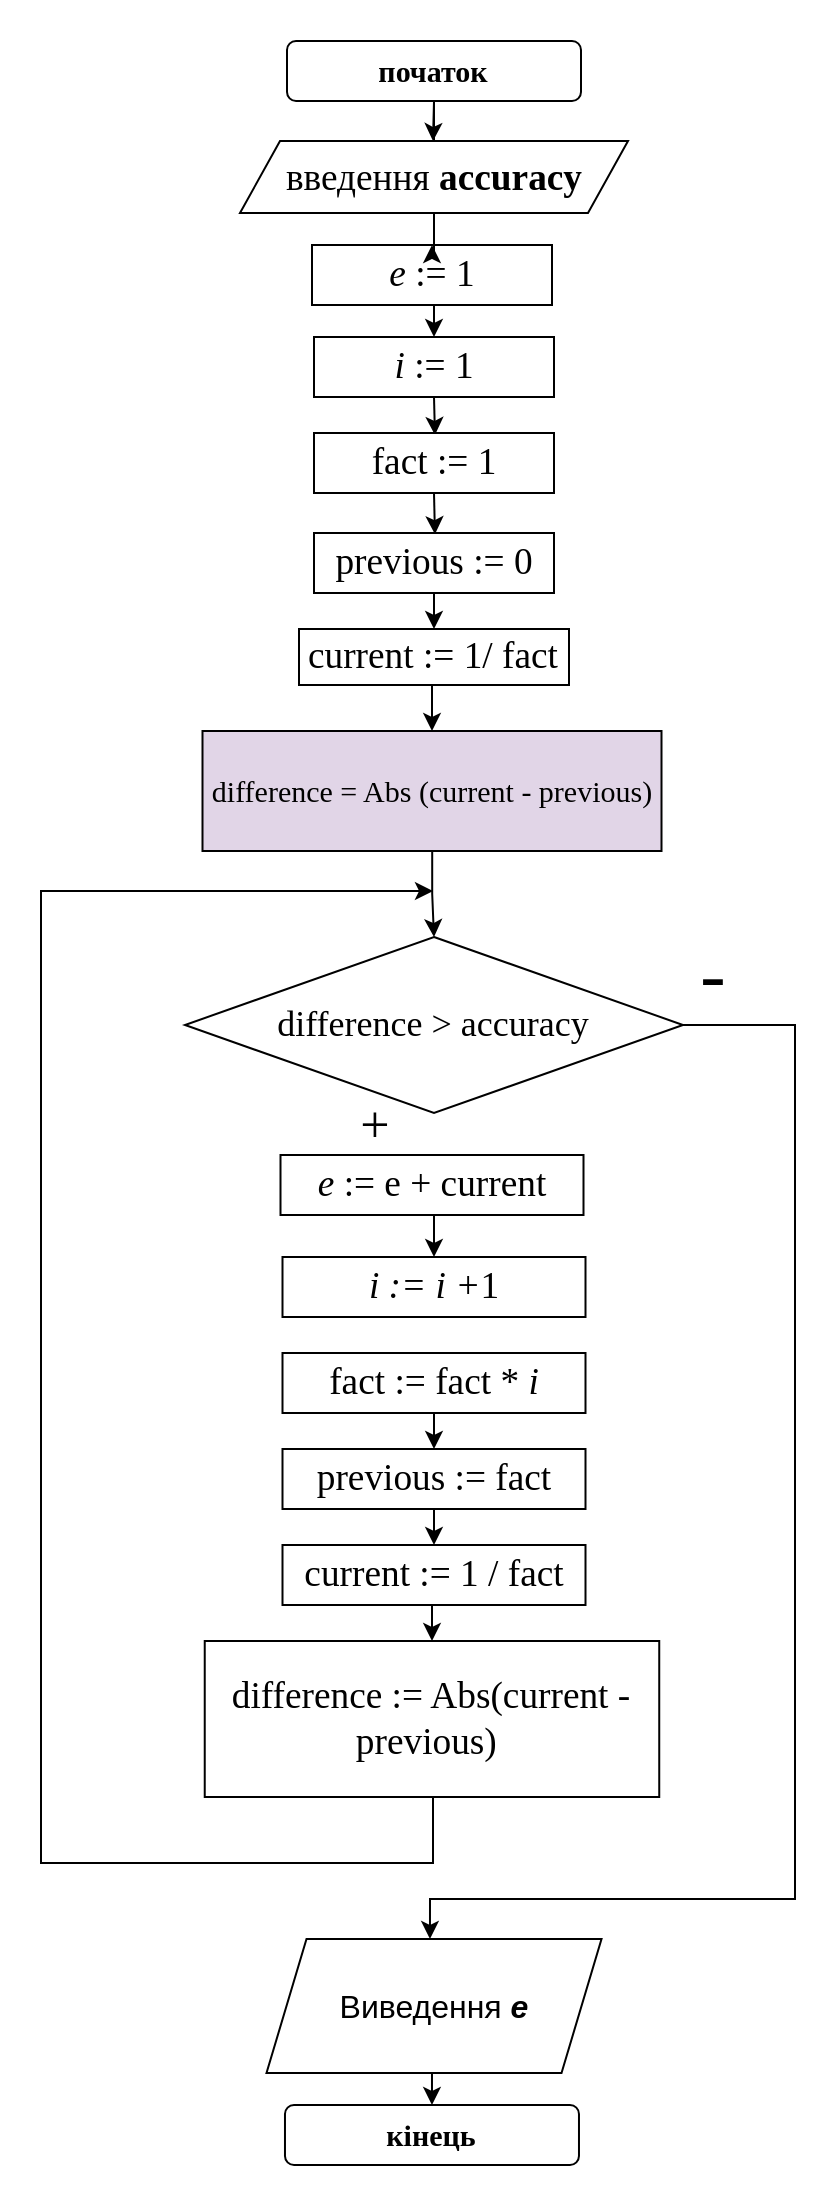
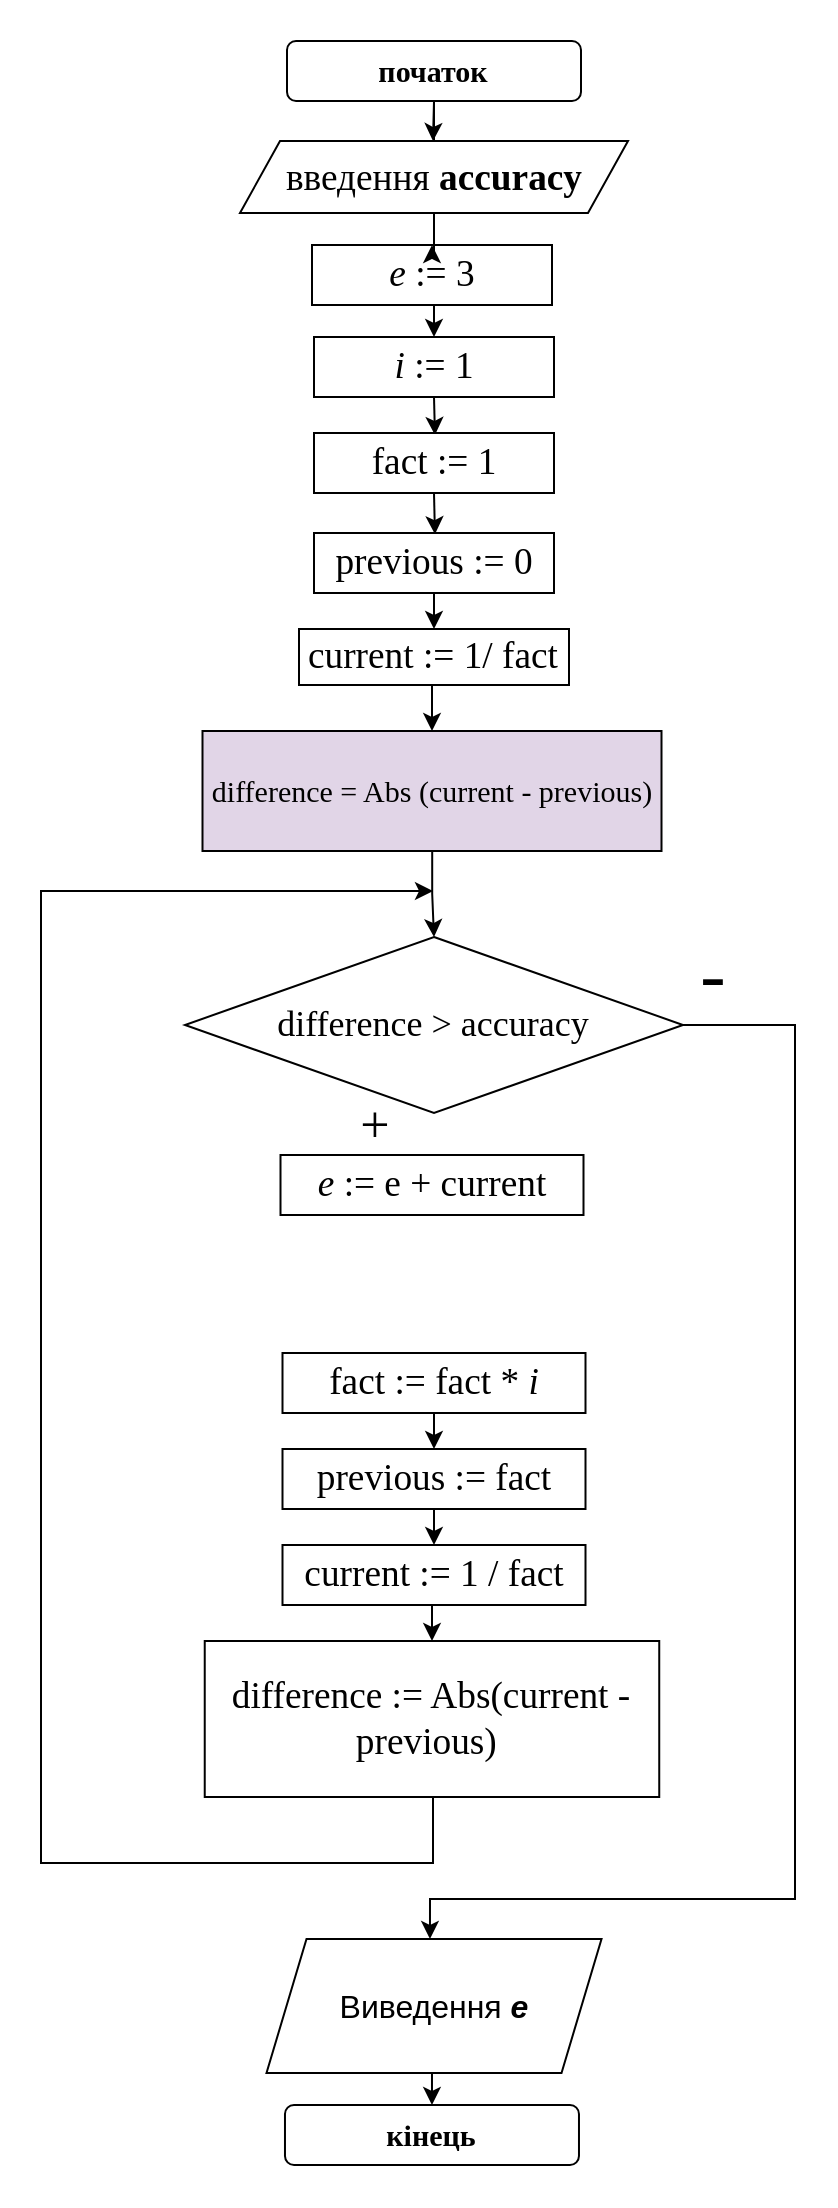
- <mxCell id="7" value="&lt;font face=&quot;times new roman, serif&quot;&gt;&lt;span style=&quot;font-size: 18.667px&quot;&gt;&lt;i&gt;е &lt;/i&gt;:= 1&lt;/span&gt;&lt;/font&gt;" style="rounded=0;whiteSpace=wrap;html=1;fontSize=15;" parent="1" vertex="1"><mxGeometry x="155.5" y="122" width="120" height="30" as="geometry" /></mxCell>
+ <mxCell id="7" value="&lt;font face=&quot;times new roman, serif&quot;&gt;&lt;span style=&quot;font-size: 18.667px&quot;&gt;&lt;i&gt;е &lt;/i&gt;:= 3&lt;/span&gt;&lt;/font&gt;" style="rounded=0;whiteSpace=wrap;html=1;fontSize=15;" parent="1" vertex="1"><mxGeometry x="155.5" y="122" width="120" height="30" as="geometry" /></mxCell>
- <mxCell id="22" style="edgeStyle=orthogonalEdgeStyle;rounded=0;orthogonalLoop=1;jettySize=auto;html=1;exitX=0.5;exitY=1;exitDx=0;exitDy=0;entryX=0.5;entryY=0;entryDx=0;entryDy=0;fontFamily=Times New Roman;fontSize=18;" parent="1" source="23" target="24" edge="1"><mxGeometry relative="1" as="geometry" /></mxCell>
- <mxCell id="24" value="&lt;font face=&quot;times new roman, serif&quot;&gt;&lt;span style=&quot;font-size: 18.667px&quot;&gt;&lt;i&gt;i := i +&lt;/i&gt;1&lt;/span&gt;&lt;/font&gt;" style="rounded=0;whiteSpace=wrap;html=1;fontSize=15;" parent="1" vertex="1"><mxGeometry x="140.75" y="628" width="151.5" height="30" as="geometry" /></mxCell>
